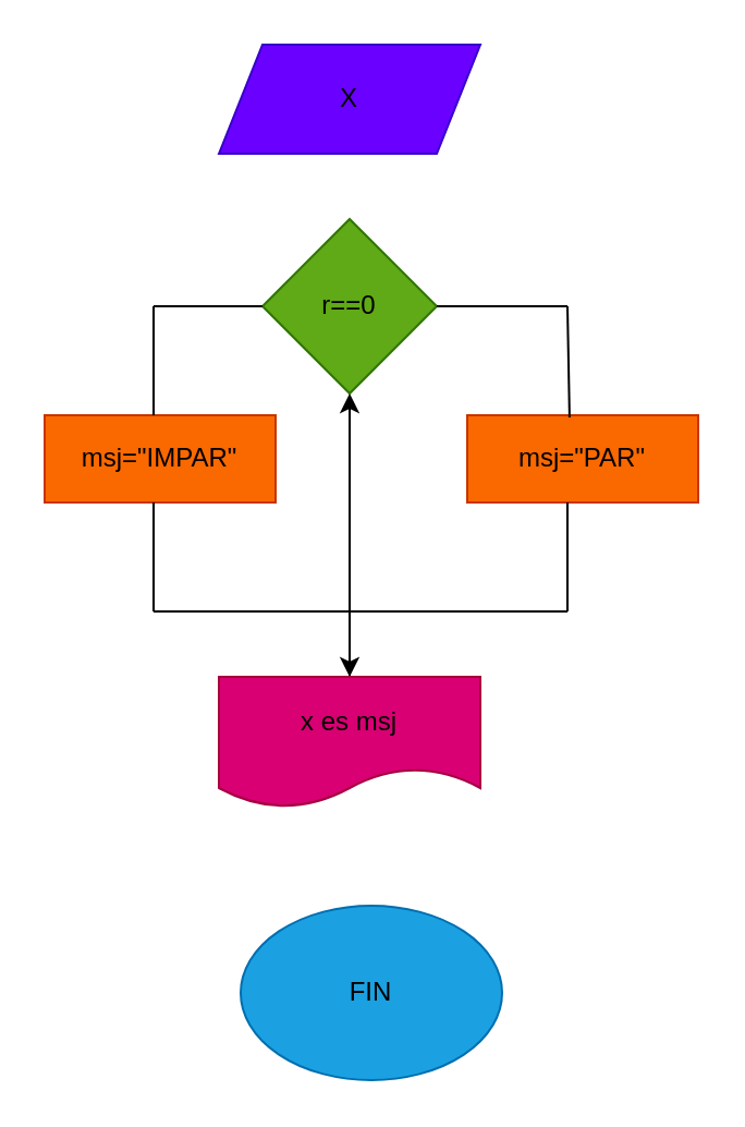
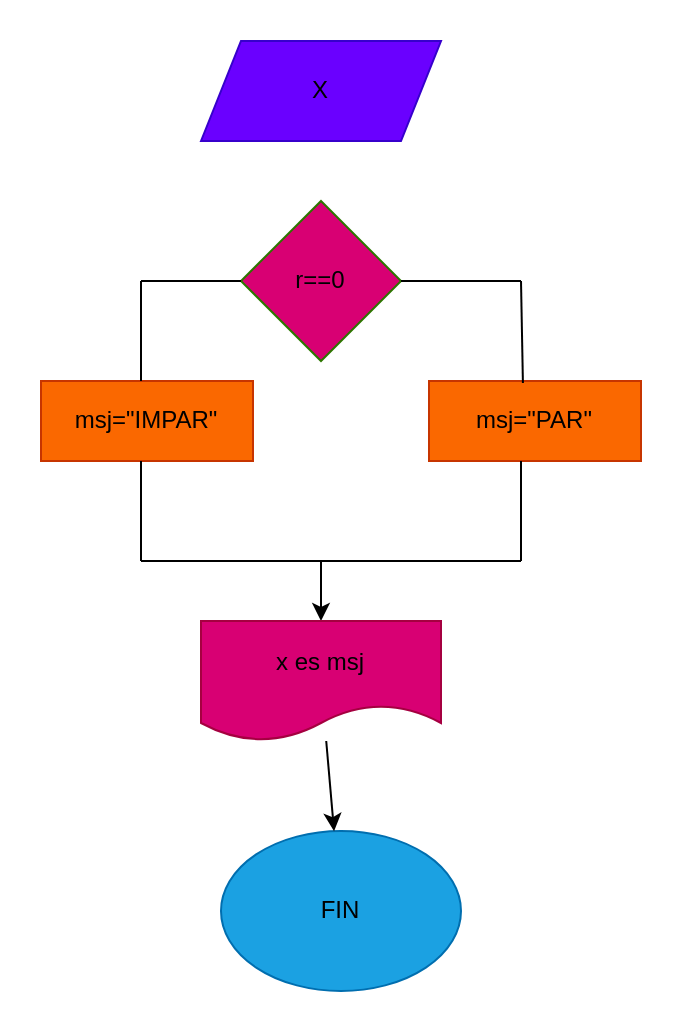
- <mxCell id="4" value="&lt;font color=&quot;#000000&quot;&gt;r==0&lt;/font&gt;" style="rhombus;whiteSpace=wrap;html=1;fontColor=#ffffff;fillColor=#60a917;strokeColor=#2D7600;" vertex="1" parent="1"><mxGeometry x="120" y="100" width="80" height="80" as="geometry" /></mxCell>
+ <mxCell id="4" value="&lt;font color=&quot;#000000&quot;&gt;r==0&lt;/font&gt;" style="rhombus;whiteSpace=wrap;html=1;fontColor=#ffffff;fillColor=#d80073;strokeColor=#2D7600;" vertex="1" parent="1"><mxGeometry x="120" y="100" width="80" height="80" as="geometry" /></mxCell>
- <mxCell id="15" value="" style="edgeStyle=none;html=1;fontColor=#000000;" edge="1" parent="1" source="16" target="4"><mxGeometry relative="1" as="geometry" /></mxCell>
+ <mxCell id="15" value="" style="edgeStyle=none;html=1;fontColor=#000000;" edge="1" parent="1" source="16" target="3"><mxGeometry relative="1" as="geometry" /></mxCell>
